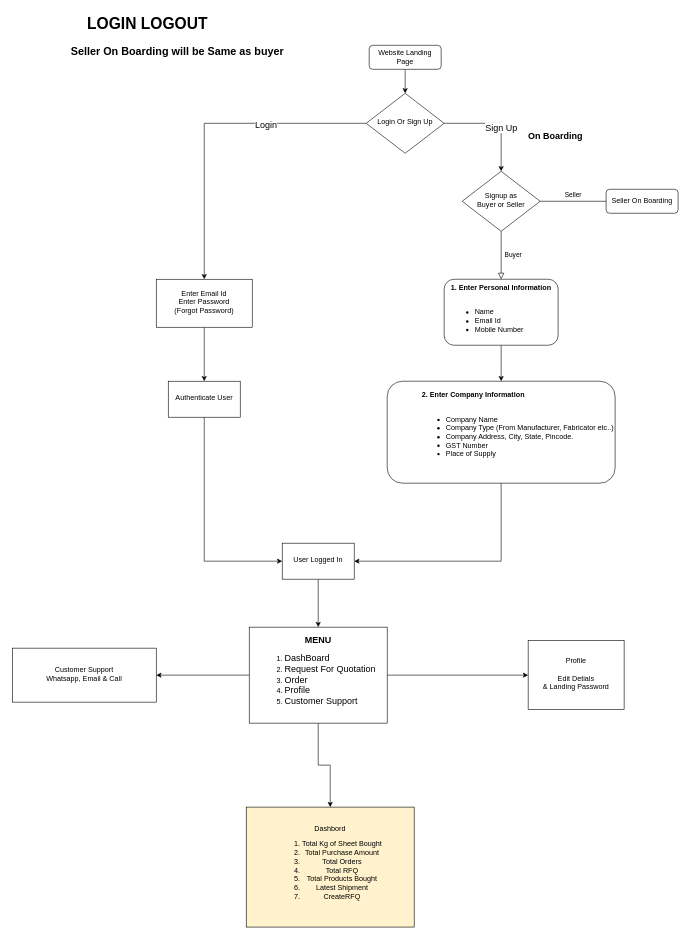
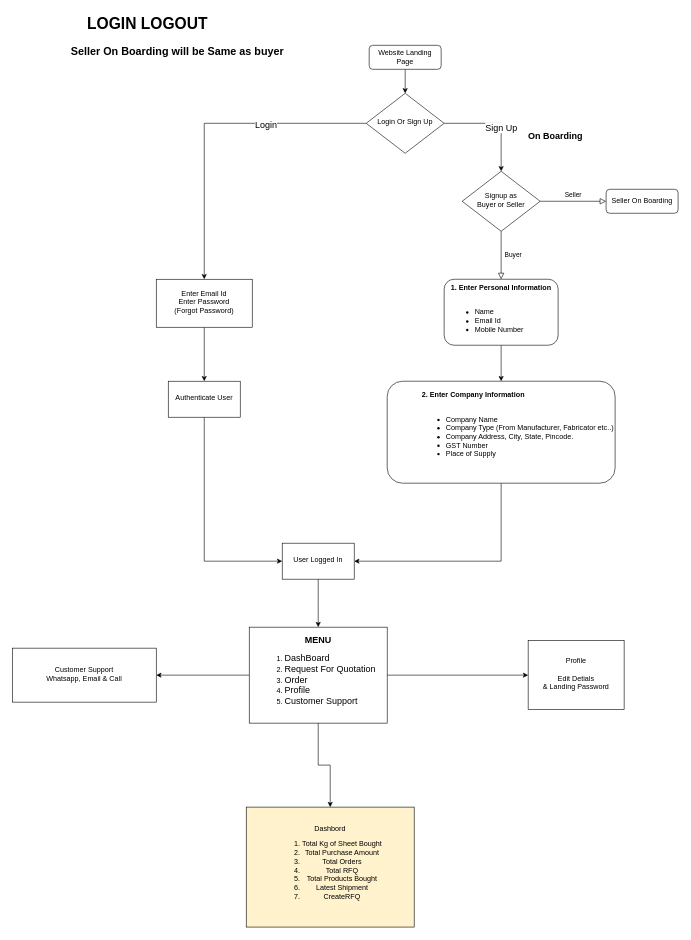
- <mxCell id="3" value="Seller" style="edgeStyle=orthogonalEdgeStyle;rounded=0;html=1;jettySize=auto;orthogonalLoop=1;fontSize=11;endArrow=none;endFill=0;endSize=8;strokeWidth=1;shadow=0;labelBackgroundColor=none;entryX=0;entryY=0.5;entryDx=0;entryDy=0;" parent="1" source="4" target="5" edge="1"><mxGeometry y="10" relative="1" as="geometry"><mxPoint as="offset" /><mxPoint x="980" y="335" as="targetPoint" /></mxGeometry></mxCell>
+ <mxCell id="3" value="Seller" style="edgeStyle=orthogonalEdgeStyle;rounded=0;html=1;jettySize=auto;orthogonalLoop=1;fontSize=11;endArrow=block;endFill=0;endSize=8;strokeWidth=1;shadow=0;labelBackgroundColor=none;entryX=0;entryY=0.5;entryDx=0;entryDy=0;" parent="1" source="4" target="5" edge="1"><mxGeometry y="10" relative="1" as="geometry"><mxPoint as="offset" /><mxPoint x="980" y="335" as="targetPoint" /></mxGeometry></mxCell>
